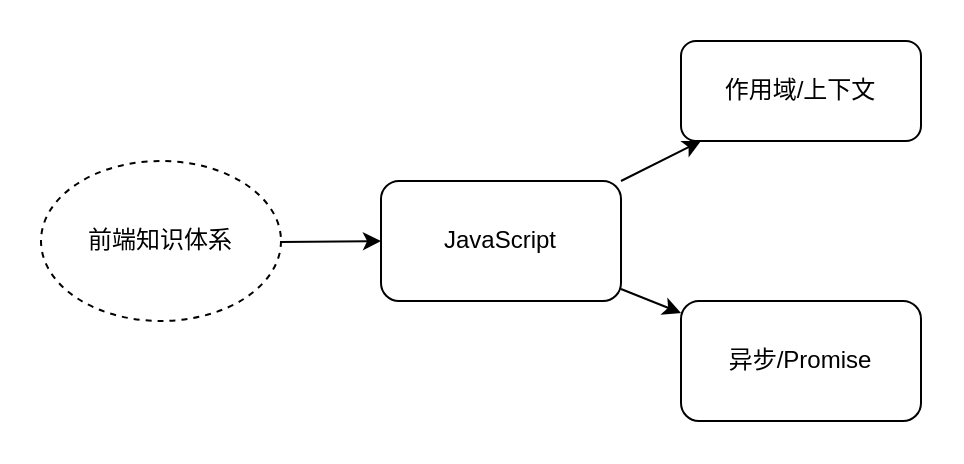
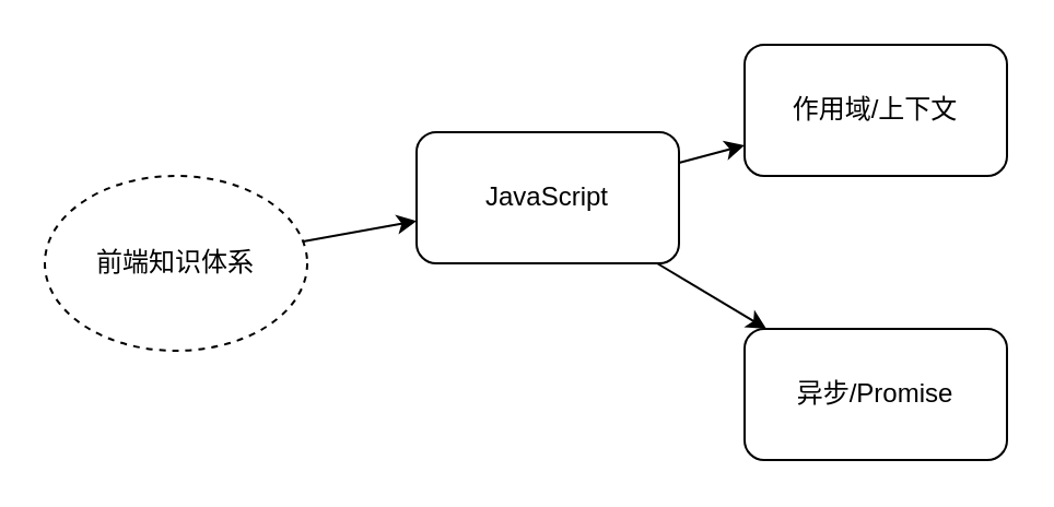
- <mxCell id="7" value="作用域/上下文" style="whiteSpace=wrap;html=1;rounded=1;" parent="1" vertex="1"><mxGeometry x="340" y="20" width="120" height="50" as="geometry" /></mxCell>
+ <mxCell id="7" value="作用域/上下文" style="whiteSpace=wrap;html=1;rounded=1;" parent="1" vertex="1"><mxGeometry x="340" y="20" width="120" height="60" as="geometry" /></mxCell>
- <mxCell id="6" value="JavaScript" style="whiteSpace=wrap;html=1;rounded=1;" parent="1" vertex="1"><mxGeometry x="190" y="90" width="120" height="60" as="geometry" /></mxCell>
+ <mxCell id="6" value="JavaScript" style="whiteSpace=wrap;html=1;rounded=1;" parent="1" vertex="1"><mxGeometry x="190" y="60" width="120" height="60" as="geometry" /></mxCell>
